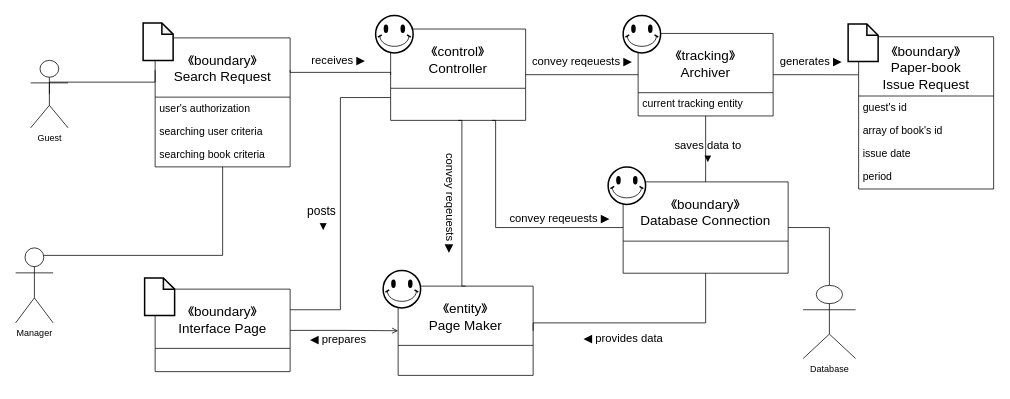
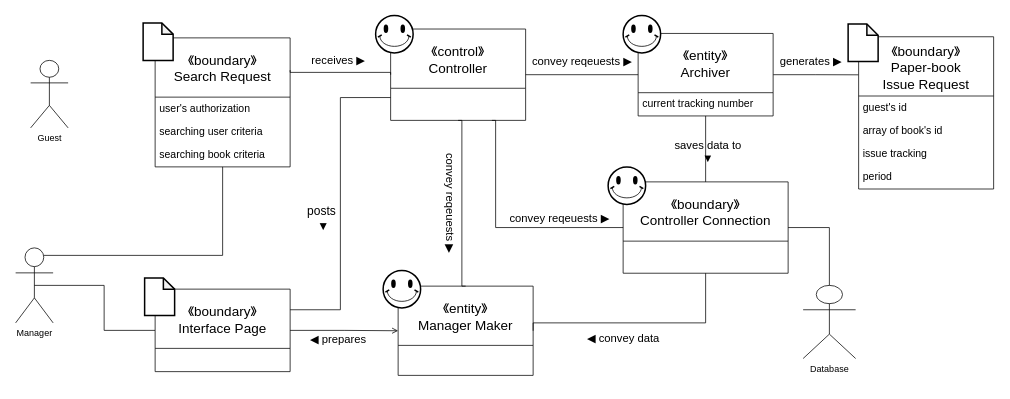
- <mxCell id="7" value="《tracking》&#10;Archiver" style="swimlane;fontStyle=0;childLayout=stackLayout;horizontal=1;startSize=79;horizontalStack=0;resizeParent=1;resizeParentMax=0;resizeLast=0;collapsible=1;marginBottom=0;fontSize=18;labelBorderColor=none;" parent="1" vertex="1"><mxGeometry x="850" y="44.1" width="180" height="110" as="geometry" /></mxCell>
+ <mxCell id="7" value="《entity》&#10;Archiver" style="swimlane;fontStyle=0;childLayout=stackLayout;horizontal=1;startSize=79;horizontalStack=0;resizeParent=1;resizeParentMax=0;resizeLast=0;collapsible=1;marginBottom=0;fontSize=18;labelBorderColor=none;" parent="1" vertex="1"><mxGeometry x="850" y="44.1" width="180" height="110" as="geometry" /></mxCell>
- <mxCell id="45" style="edgeStyle=elbowEdgeStyle;rounded=0;orthogonalLoop=1;jettySize=auto;elbow=vertical;html=1;exitX=0.5;exitY=0.5;exitDx=0;exitDy=0;exitPerimeter=0;entryX=0;entryY=0.25;entryDx=0;entryDy=0;fontSize=14;endArrow=none;endFill=0;" parent="1" source="46" target="26" edge="1"><mxGeometry relative="1" as="geometry" /></mxCell>
- <mxCell id="8" value="current tracking entity" style="text;strokeColor=none;fillColor=none;align=left;verticalAlign=top;spacingLeft=4;spacingRight=4;overflow=hidden;rotatable=0;points=[[0,0.5],[1,0.5]];portConstraint=eastwest;fontSize=14;" parent="7" vertex="1"><mxGeometry y="79" width="180" height="31" as="geometry" /></mxCell>
+ <mxCell id="8" value="current tracking number" style="text;strokeColor=none;fillColor=none;align=left;verticalAlign=top;spacingLeft=4;spacingRight=4;overflow=hidden;rotatable=0;points=[[0,0.5],[1,0.5]];portConstraint=eastwest;fontSize=14;" parent="7" vertex="1"><mxGeometry y="79" width="180" height="31" as="geometry" /></mxCell>
- <mxCell id="19" value="issue date" style="text;strokeColor=none;fillColor=none;align=left;verticalAlign=top;spacingLeft=4;spacingRight=4;overflow=hidden;rotatable=0;points=[[0,0.5],[1,0.5]];portConstraint=eastwest;fontSize=14;" parent="16" vertex="1"><mxGeometry y="141" width="180" height="31" as="geometry" /></mxCell>
+ <mxCell id="19" value="issue tracking" style="text;strokeColor=none;fillColor=none;align=left;verticalAlign=top;spacingLeft=4;spacingRight=4;overflow=hidden;rotatable=0;points=[[0,0.5],[1,0.5]];portConstraint=eastwest;fontSize=14;" parent="16" vertex="1"><mxGeometry y="141" width="180" height="31" as="geometry" /></mxCell>
- <mxCell id="23" value="《boundary》&#10;Database Connection" style="swimlane;fontStyle=0;childLayout=stackLayout;horizontal=1;startSize=79;horizontalStack=0;resizeParent=1;resizeParentMax=0;resizeLast=0;collapsible=1;marginBottom=0;fontSize=18;labelBorderColor=none;" parent="22" vertex="1"><mxGeometry x="20" y="20" width="220" height="121.8" as="geometry" /></mxCell>
+ <mxCell id="23" value="《boundary》&#10;Controller Connection" style="swimlane;fontStyle=0;childLayout=stackLayout;horizontal=1;startSize=79;horizontalStack=0;resizeParent=1;resizeParentMax=0;resizeLast=0;collapsible=1;marginBottom=0;fontSize=18;labelBorderColor=none;" parent="22" vertex="1"><mxGeometry x="20" y="20" width="220" height="121.8" as="geometry" /></mxCell>
+ <mxCell id="3" style="edgeStyle=orthogonalEdgeStyle;rounded=0;orthogonalLoop=1;jettySize=auto;html=1;exitX=0.5;exitY=0.5;exitDx=0;exitDy=0;exitPerimeter=0;entryX=0;entryY=0.5;entryDx=0;entryDy=0;fontSize=14;endArrow=none;endFill=0;" parent="1" source="5" target="32" edge="1"><mxGeometry relative="1" as="geometry" /></mxCell>
- <mxCell id="13" value="《entity》&#10;Page Maker" style="swimlane;fontStyle=0;childLayout=stackLayout;horizontal=1;startSize=79;horizontalStack=0;resizeParent=1;resizeParentMax=0;resizeLast=0;collapsible=1;marginBottom=0;fontSize=18;labelBorderColor=none;" parent="12" vertex="1"><mxGeometry x="20" y="21" width="180" height="119" as="geometry" /></mxCell>
+ <mxCell id="13" value="《entity》&#10;Manager Maker" style="swimlane;fontStyle=0;childLayout=stackLayout;horizontal=1;startSize=79;horizontalStack=0;resizeParent=1;resizeParentMax=0;resizeLast=0;collapsible=1;marginBottom=0;fontSize=18;labelBorderColor=none;" parent="12" vertex="1"><mxGeometry x="20" y="21" width="180" height="119" as="geometry" /></mxCell>
- <mxCell id="51" value="◀ provides data" style="text;html=1;align=center;verticalAlign=middle;resizable=0;points=[];autosize=1;strokeColor=none;fontSize=15;" parent="1" vertex="1"><mxGeometry x="770" y="440" width="120" height="20" as="geometry" /></mxCell>
+ <mxCell id="51" value="◀ convey data" style="text;html=1;align=center;verticalAlign=middle;resizable=0;points=[];autosize=1;strokeColor=none;fontSize=15;" parent="1" vertex="1"><mxGeometry x="770" y="440" width="120" height="20" as="geometry" /></mxCell>
